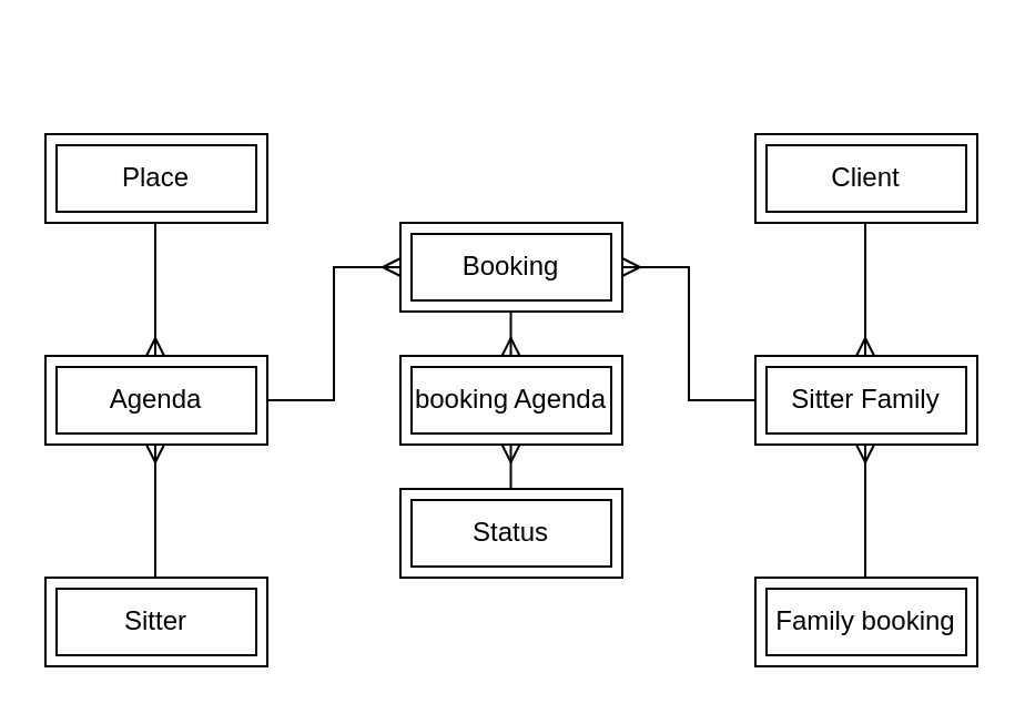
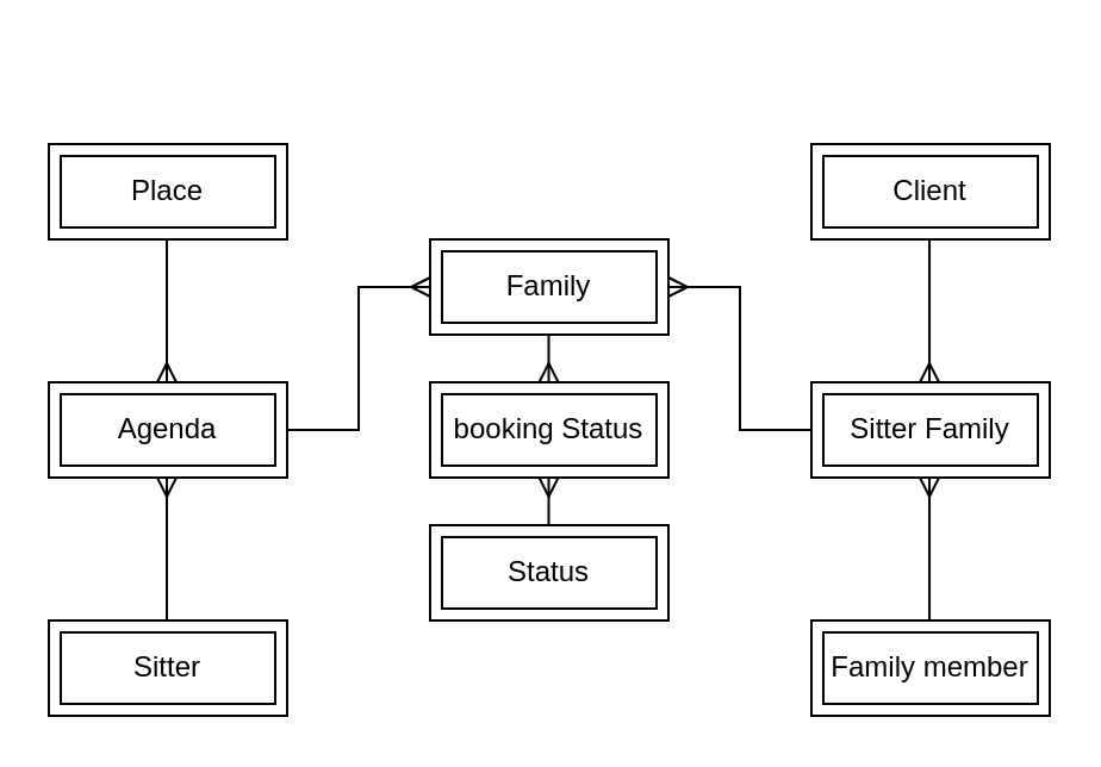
- <mxCell id="5" value="Booking" style="shape=ext;margin=3;double=1;whiteSpace=wrap;html=1;align=center;" vertex="1" parent="1"><mxGeometry x="180" y="100" width="100" height="40" as="geometry" /></mxCell>
+ <mxCell id="5" value="Family" style="shape=ext;margin=3;double=1;whiteSpace=wrap;html=1;align=center;" vertex="1" parent="1"><mxGeometry x="180" y="100" width="100" height="40" as="geometry" /></mxCell>
- <mxCell id="6" value="booking Agenda" style="shape=ext;margin=3;double=1;whiteSpace=wrap;html=1;align=center;" vertex="1" parent="1"><mxGeometry x="180" y="160" width="100" height="40" as="geometry" /></mxCell>
+ <mxCell id="6" value="booking Status" style="shape=ext;margin=3;double=1;whiteSpace=wrap;html=1;align=center;" vertex="1" parent="1"><mxGeometry x="180" y="160" width="100" height="40" as="geometry" /></mxCell>
- <mxCell id="10" value="Family booking" style="shape=ext;margin=3;double=1;whiteSpace=wrap;html=1;align=center;" vertex="1" parent="1"><mxGeometry x="340" y="260" width="100" height="40" as="geometry" /></mxCell>
+ <mxCell id="10" value="Family member" style="shape=ext;margin=3;double=1;whiteSpace=wrap;html=1;align=center;" vertex="1" parent="1"><mxGeometry x="340" y="260" width="100" height="40" as="geometry" /></mxCell>
